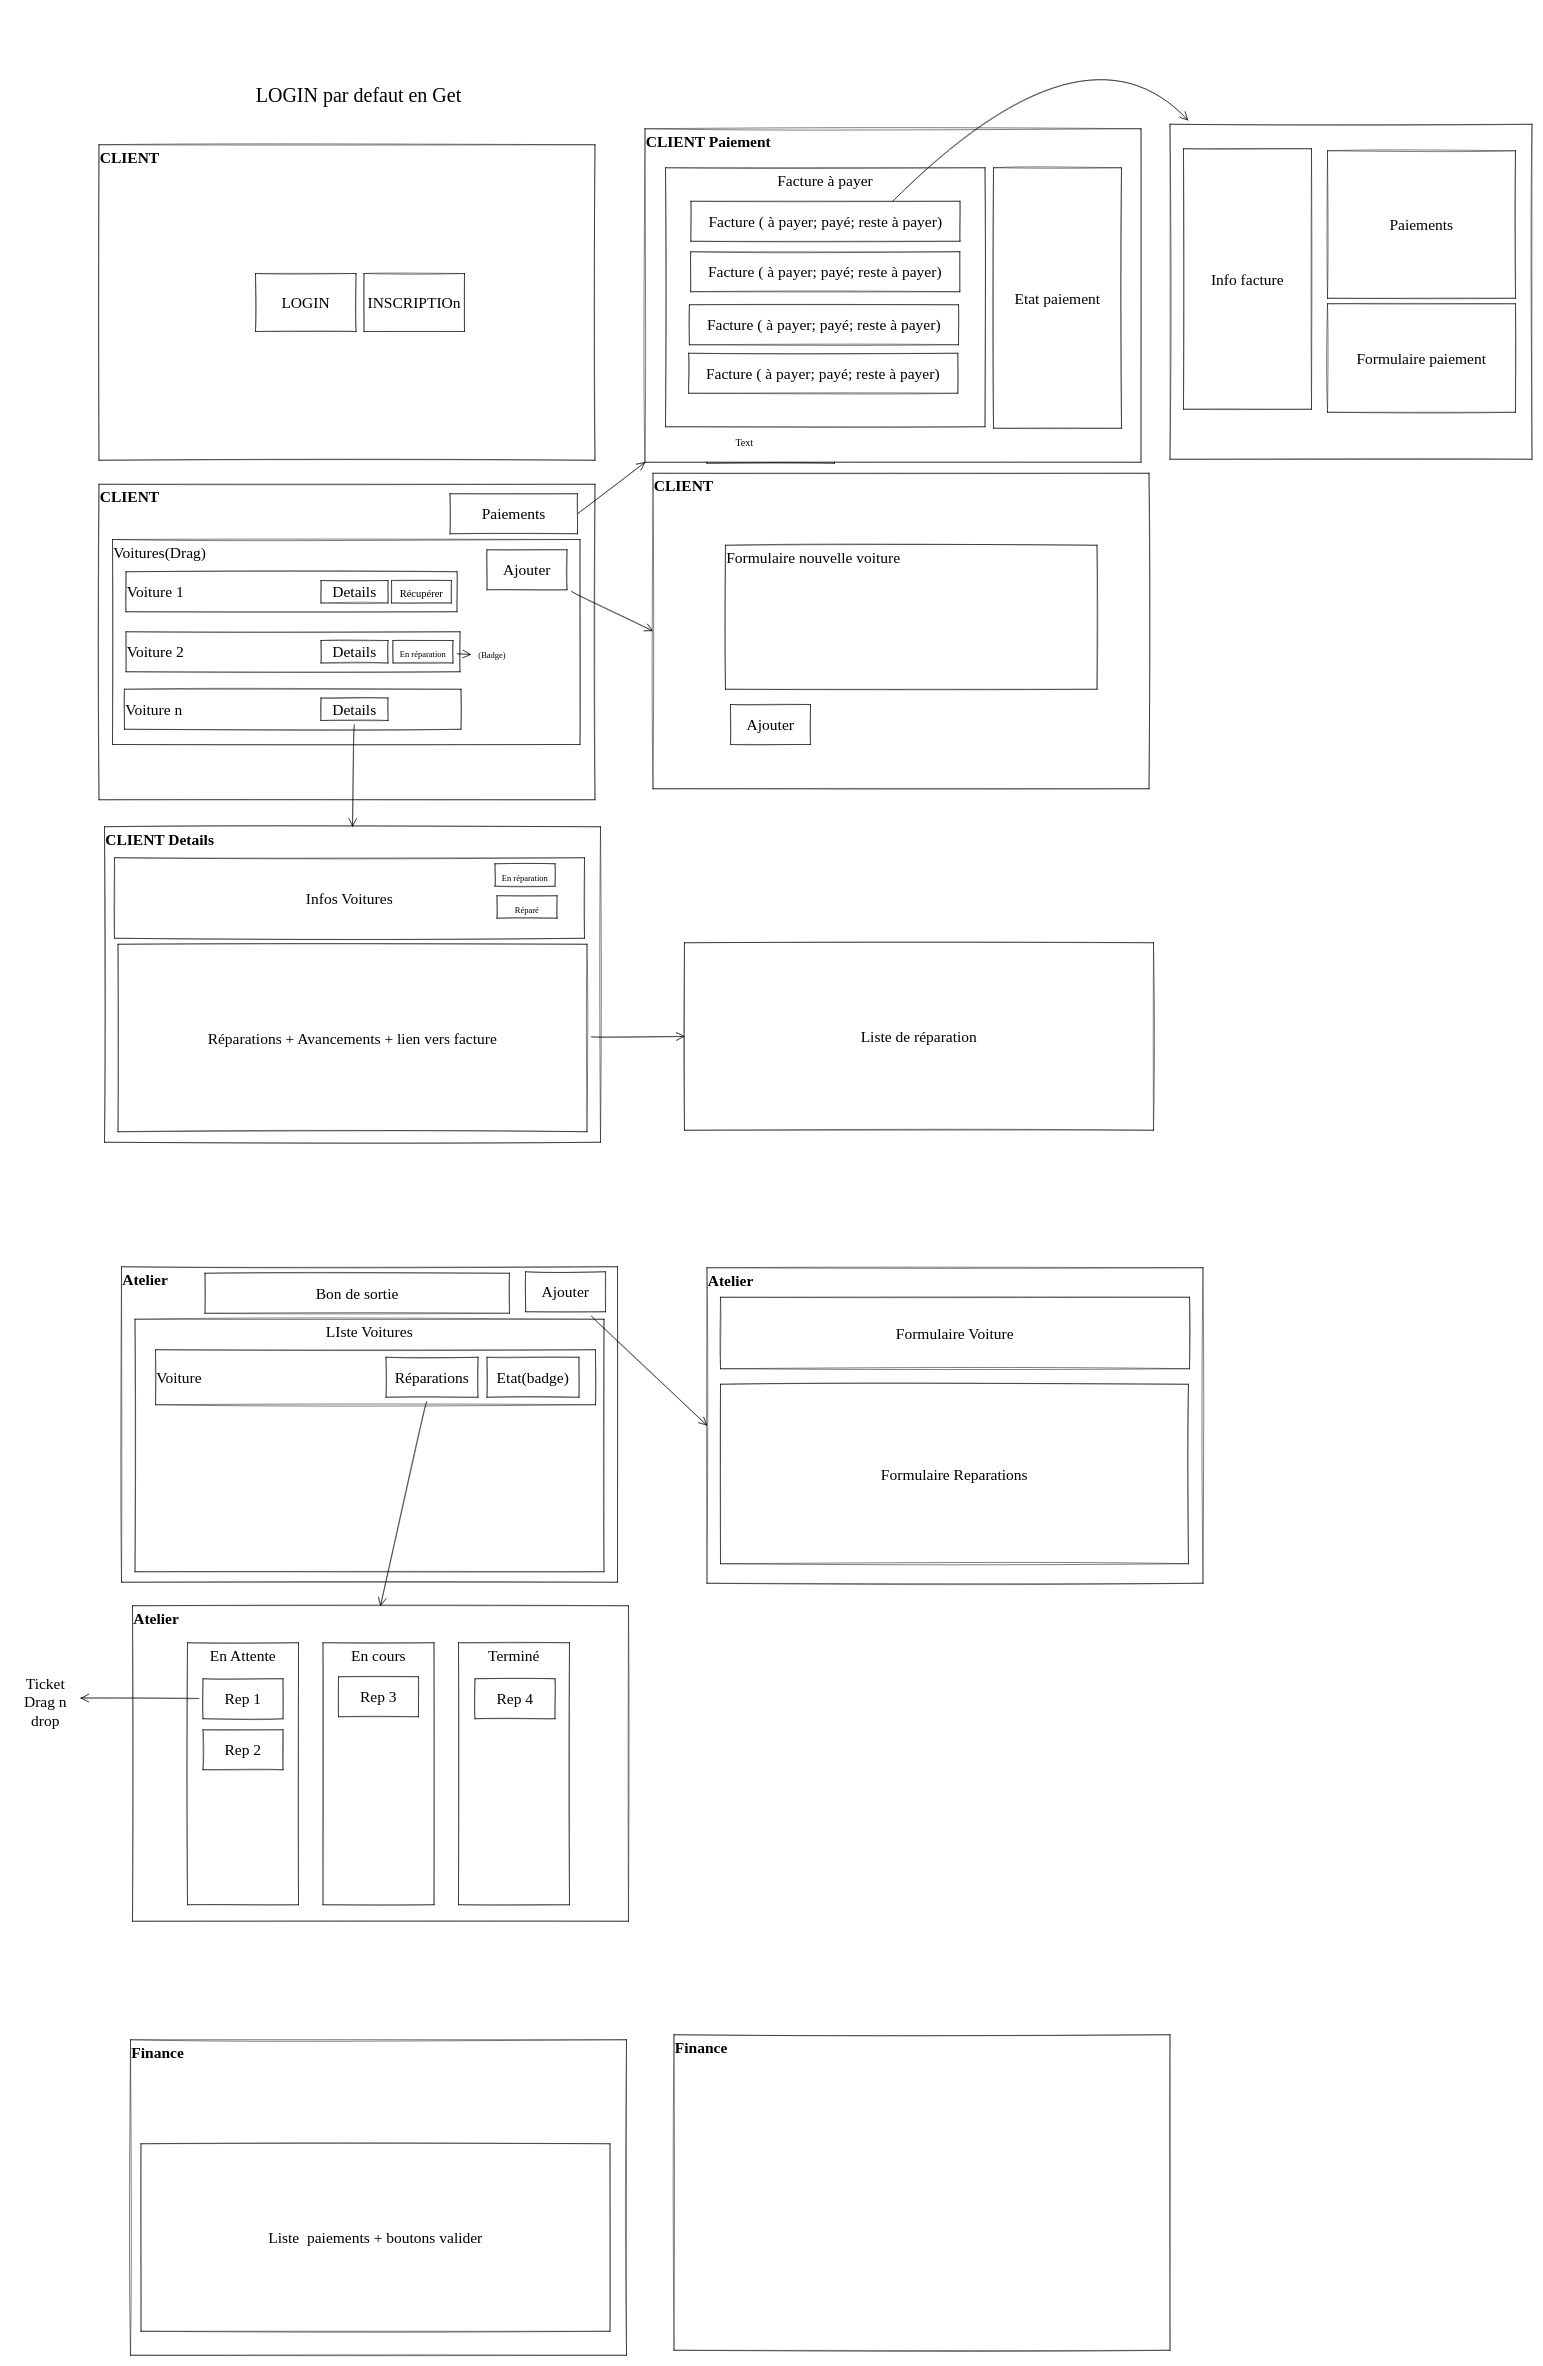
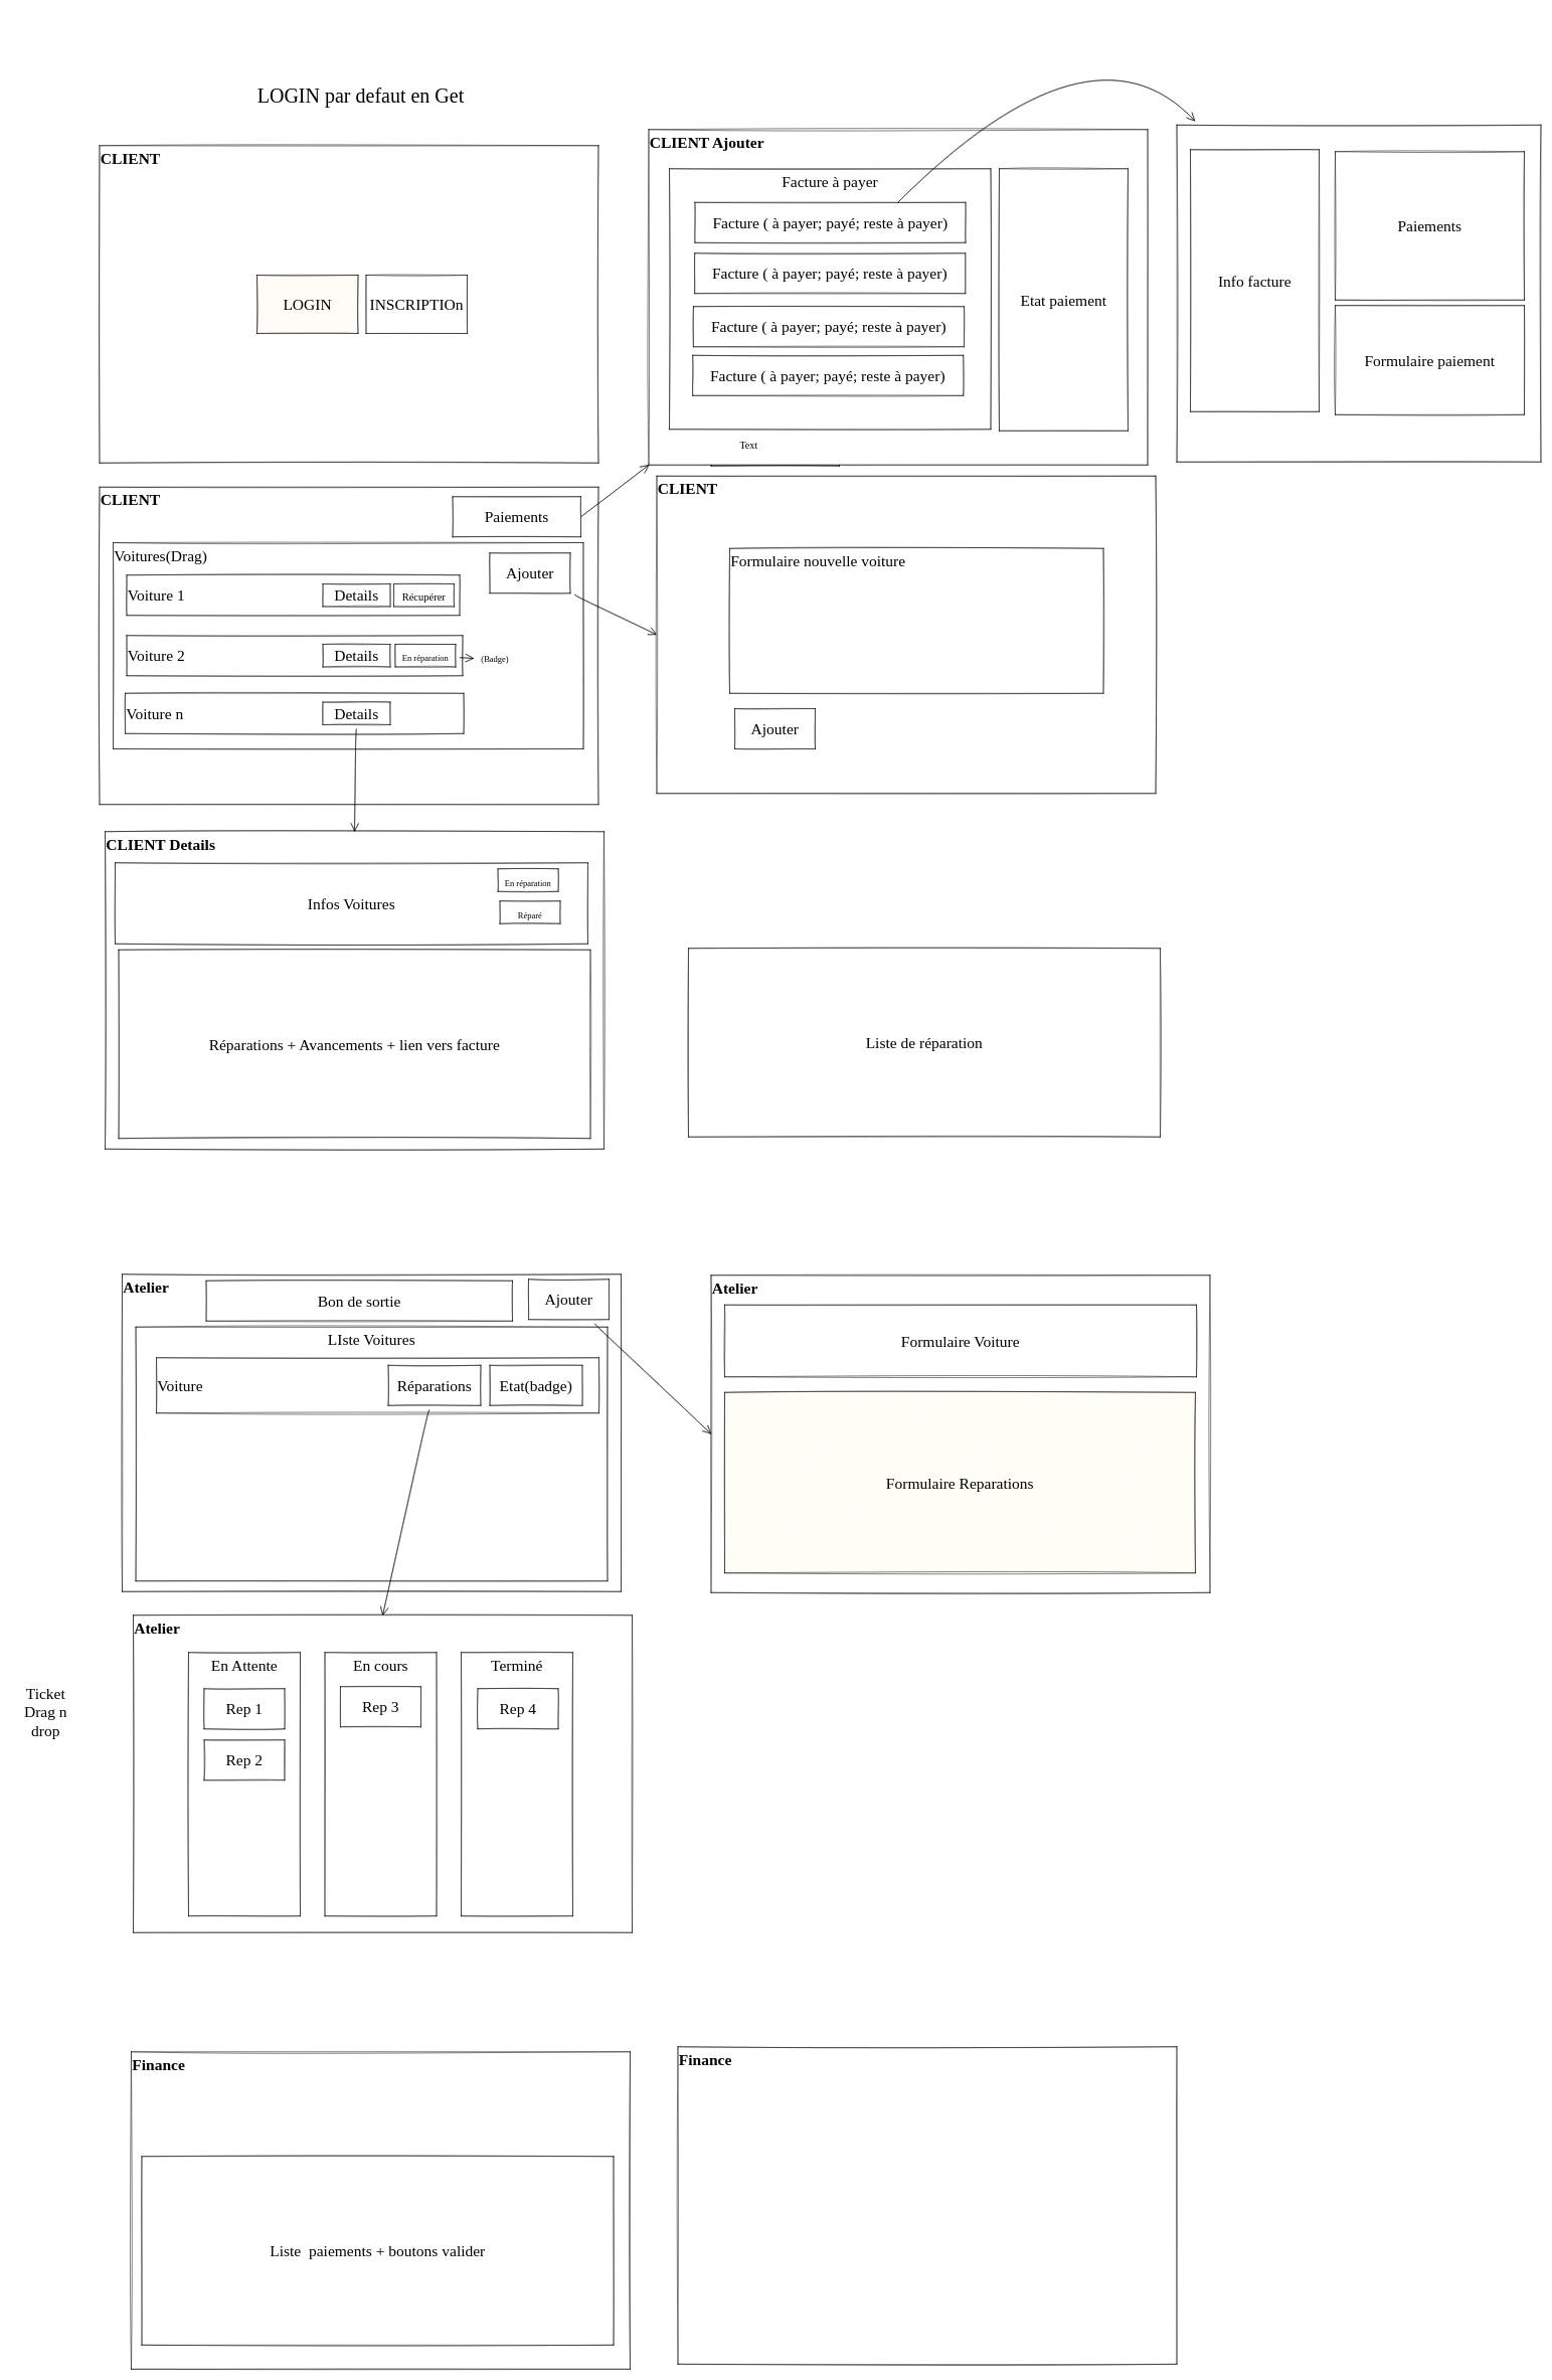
- <mxCell id="27" value="&lt;b&gt;&lt;font style=&quot;font-size: 31px&quot;&gt;CLIENT Paiement&lt;/font&gt;&lt;/b&gt;" style="rounded=0;whiteSpace=wrap;html=1;sketch=1;hachureGap=4;fontFamily=Architects Daughter;fontSource=https%3A%2F%2Ffonts.googleapis.com%2Fcss%3Ffamily%3DArchitects%2BDaughter;fontSize=20;align=left;verticalAlign=top;" parent="1" vertex="1"><mxGeometry x="1289" y="257" width="992" height="667" as="geometry" /></mxCell>
+ <mxCell id="27" value="&lt;b&gt;&lt;font style=&quot;font-size: 31px&quot;&gt;CLIENT Ajouter&lt;/font&gt;&lt;/b&gt;" style="rounded=0;whiteSpace=wrap;html=1;sketch=1;hachureGap=4;fontFamily=Architects Daughter;fontSource=https%3A%2F%2Ffonts.googleapis.com%2Fcss%3Ffamily%3DArchitects%2BDaughter;fontSize=20;align=left;verticalAlign=top;" parent="1" vertex="1"><mxGeometry x="1289" y="257" width="992" height="667" as="geometry" /></mxCell>
- <mxCell id="3" value="LOGIN" style="rounded=0;whiteSpace=wrap;html=1;sketch=1;hachureGap=4;fontFamily=Architects Daughter;fontSource=https%3A%2F%2Ffonts.googleapis.com%2Fcss%3Ffamily%3DArchitects%2BDaughter;fontSize=31;" parent="1" vertex="1"><mxGeometry x="510" y="546.5" width="201" height="116" as="geometry" /></mxCell>
+ <mxCell id="3" value="LOGIN" style="rounded=0;whiteSpace=wrap;html=1;sketch=1;hachureGap=4;fontFamily=Architects Daughter;fontSource=https%3A%2F%2Ffonts.googleapis.com%2Fcss%3Ffamily%3DArchitects%2BDaughter;fontSize=31;fillColor=#ffe6cc;" parent="1" vertex="1"><mxGeometry x="510" y="546.5" width="201" height="116" as="geometry" /></mxCell>
- <mxCell id="22" style="edgeStyle=none;curved=1;rounded=0;sketch=1;hachureGap=4;orthogonalLoop=1;jettySize=auto;html=1;entryX=0;entryY=0.5;entryDx=0;entryDy=0;fontFamily=Architects Daughter;fontSource=https%3A%2F%2Ffonts.googleapis.com%2Fcss%3Ffamily%3DArchitects%2BDaughter;fontSize=17;endArrow=open;startSize=14;endSize=14;sourcePerimeterSpacing=8;targetPerimeterSpacing=8;" parent="1" source="23" target="41" edge="1"><mxGeometry relative="1" as="geometry" /></mxCell>
- <mxCell id="48" value="Formulaire Reparations" style="rounded=0;whiteSpace=wrap;html=1;sketch=1;hachureGap=4;fontFamily=Architects Daughter;fontSource=https%3A%2F%2Ffonts.googleapis.com%2Fcss%3Ffamily%3DArchitects%2BDaughter;fontSize=31;" parent="1" vertex="1"><mxGeometry x="1440" y="2768" width="936" height="359" as="geometry" /></mxCell>
+ <mxCell id="48" value="Formulaire Reparations" style="rounded=0;whiteSpace=wrap;html=1;sketch=1;hachureGap=4;fontFamily=Architects Daughter;fontSource=https%3A%2F%2Ffonts.googleapis.com%2Fcss%3Ffamily%3DArchitects%2BDaughter;fontSize=31;fillColor=#fff2cc;" parent="1" vertex="1"><mxGeometry x="1440" y="2768" width="936" height="359" as="geometry" /></mxCell>
- <mxCell id="57" style="edgeStyle=none;curved=1;rounded=0;sketch=1;hachureGap=4;orthogonalLoop=1;jettySize=auto;html=1;fontFamily=Architects Daughter;fontSource=https%3A%2F%2Ffonts.googleapis.com%2Fcss%3Ffamily%3DArchitects%2BDaughter;fontSize=31;endArrow=open;startSize=14;endSize=14;sourcePerimeterSpacing=8;targetPerimeterSpacing=8;entryX=1;entryY=0.25;entryDx=0;entryDy=0;" parent="1" source="58" target="60" edge="1"><mxGeometry relative="1" as="geometry"><mxPoint x="205" y="3400.804" as="targetPoint" /></mxGeometry></mxCell>
